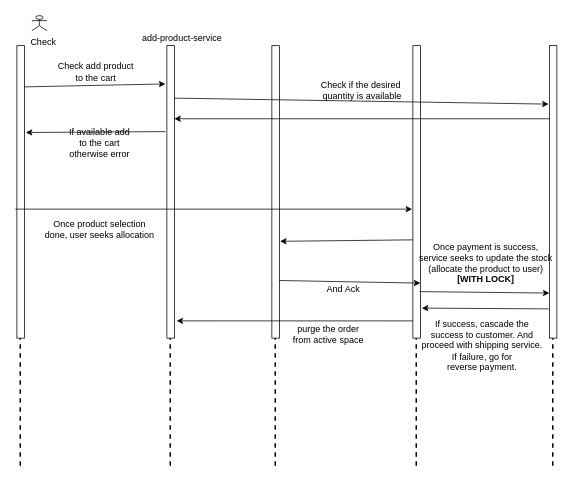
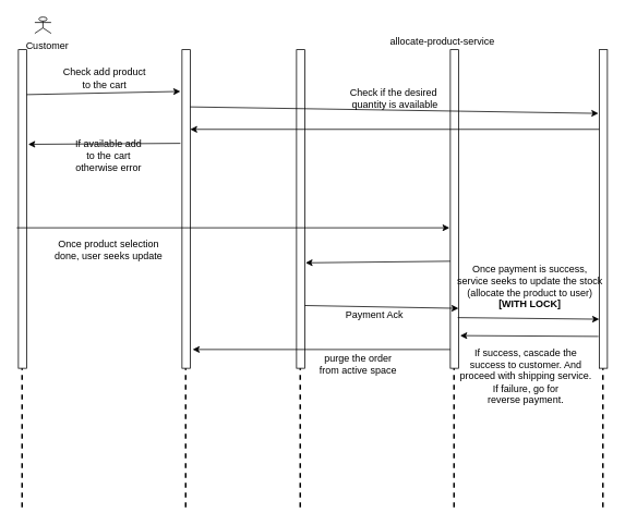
- <mxCell id="5" value="add-product-service" style="text;html=1;align=center;verticalAlign=middle;resizable=0;points=[];autosize=1;" vertex="1" parent="1"><mxGeometry x="182" y="40" width="120" height="20" as="geometry" /></mxCell>
+ <mxCell id="6" value="allocate-product-service&lt;br&gt;" style="text;html=1;align=center;verticalAlign=middle;resizable=0;points=[];autosize=1;" vertex="1" parent="1"><mxGeometry x="470" y="40" width="140" height="20" as="geometry" /></mxCell>
- <mxCell id="12" value="Check" style="text;html=1;align=center;verticalAlign=middle;resizable=0;points=[];autosize=1;" vertex="1" parent="1"><mxGeometry x="22" y="45" width="70" height="20" as="geometry" /></mxCell>
+ <mxCell id="12" value="Customer" style="text;html=1;align=center;verticalAlign=middle;resizable=0;points=[];autosize=1;" vertex="1" parent="1"><mxGeometry x="22" y="45" width="70" height="20" as="geometry" /></mxCell>
- <mxCell id="24" value="Once product selection&lt;br&gt;done, user seeks allocation" style="text;html=1;align=center;verticalAlign=middle;resizable=0;points=[];autosize=1;" vertex="1" parent="1"><mxGeometry x="52" y="290" width="160" height="30" as="geometry" /></mxCell>
+ <mxCell id="24" value="Once product selection&lt;br&gt;done, user seeks update" style="text;html=1;align=center;verticalAlign=middle;resizable=0;points=[];autosize=1;" vertex="1" parent="1"><mxGeometry x="52" y="290" width="160" height="30" as="geometry" /></mxCell>
- <mxCell id="27" value="And Ack" style="text;html=1;align=center;verticalAlign=middle;resizable=0;points=[];autosize=1;" vertex="1" parent="1"><mxGeometry x="412" y="375" width="90" height="20" as="geometry" /></mxCell>
+ <mxCell id="27" value="Payment Ack" style="text;html=1;align=center;verticalAlign=middle;resizable=0;points=[];autosize=1;" vertex="1" parent="1"><mxGeometry x="412" y="375" width="90" height="20" as="geometry" /></mxCell>
